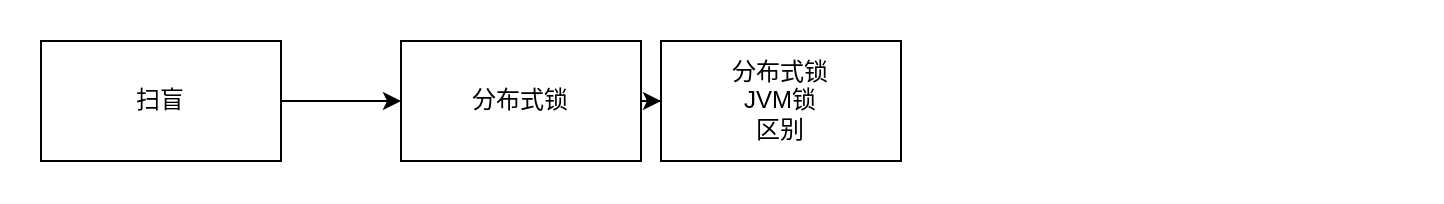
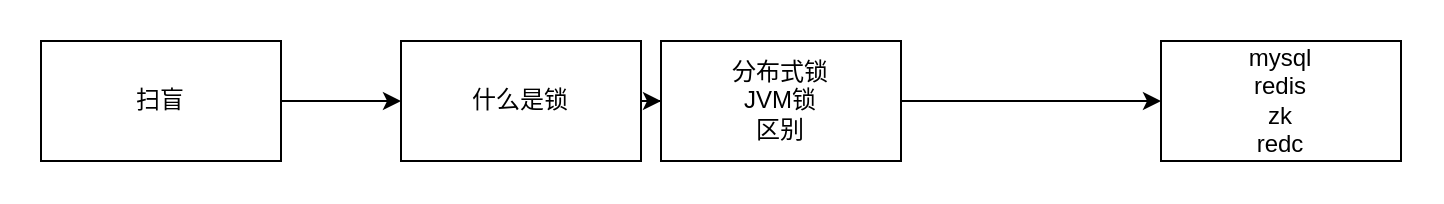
- <mxCell id="5" value="分布式锁" style="rounded=0;whiteSpace=wrap;html=1;" vertex="1" parent="1"><mxGeometry x="200" y="20" width="120" height="60" as="geometry" /></mxCell>
+ <mxCell id="5" value="什么是锁" style="rounded=0;whiteSpace=wrap;html=1;" vertex="1" parent="1"><mxGeometry x="200" y="20" width="120" height="60" as="geometry" /></mxCell>
+ <mxCell id="6" style="edgeStyle=orthogonalEdgeStyle;rounded=0;orthogonalLoop=1;jettySize=auto;html=1;" edge="1" parent="1" source="7" target="8"><mxGeometry relative="1" as="geometry" /></mxCell>
+ <mxCell id="8" value="mysql&lt;br&gt;redis&lt;br&gt;zk&lt;br&gt;redc" style="rounded=0;whiteSpace=wrap;html=1;" vertex="1" parent="1"><mxGeometry x="580" y="20" width="120" height="60" as="geometry" /></mxCell>
